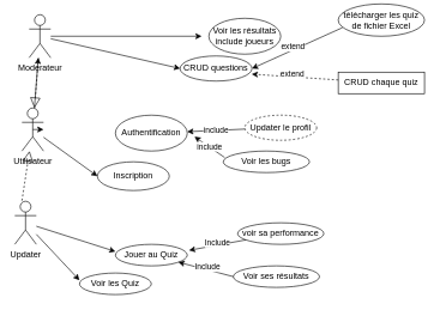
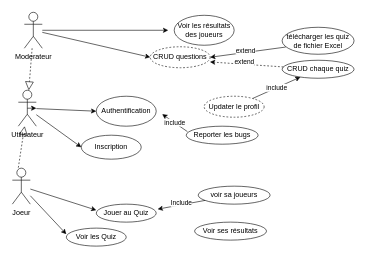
- <mxCell id="22" value="télécharger les quiz de fichier Excel" style="ellipse;whiteSpace=wrap;html=1;" parent="1" vertex="1"><mxGeometry x="470" y="5" width="120" height="45" as="geometry" /></mxCell>
+ <mxCell id="22" value="télécharger les quiz de fichier Excel" style="ellipse;whiteSpace=wrap;html=1;" parent="1" vertex="1"><mxGeometry x="470" y="45" width="120" height="45" as="geometry" /></mxCell>
- <mxCell id="16" value="Voir les résultats include joueurs" style="ellipse;whiteSpace=wrap;html=1;" parent="1" vertex="1"><mxGeometry x="290" y="25" width="100" height="50" as="geometry" /></mxCell>
+ <mxCell id="16" value="Voir les résultats des joueurs" style="ellipse;whiteSpace=wrap;html=1;" parent="1" vertex="1"><mxGeometry x="290" y="25" width="100" height="50" as="geometry" /></mxCell>
- <mxCell id="15" value="CRUD questions&lt;br&gt;" style="ellipse;whiteSpace=wrap;html=1;" parent="1" vertex="1"><mxGeometry x="250" y="77.5" width="100" height="35" as="geometry" /></mxCell>
+ <mxCell id="15" value="CRUD questions&lt;br&gt;" style="ellipse;whiteSpace=wrap;html=1;dashed=1;" parent="1" vertex="1"><mxGeometry x="250" y="77.5" width="100" height="35" as="geometry" /></mxCell>
- <mxCell id="33" value="CRUD chaque quiz" style="whiteSpace=wrap;html=1;rounded=0;" parent="1" vertex="1"><mxGeometry x="470" y="100" width="120" height="30" as="geometry" /></mxCell>
+ <mxCell id="33" value="CRUD chaque quiz" style="ellipse;whiteSpace=wrap;html=1;" parent="1" vertex="1"><mxGeometry x="470" y="100" width="120" height="30" as="geometry" /></mxCell>
- <mxCell id="2" style="edgeStyle=none;rounded=0;orthogonalLoop=1;jettySize=auto;html=1;" parent="1" source="4" target="7" edge="1"><mxGeometry relative="1" as="geometry" /></mxCell>
+ <mxCell id="2" style="edgeStyle=none;rounded=0;orthogonalLoop=1;jettySize=auto;html=1;entryX=0;entryY=0.5;entryDx=0;entryDy=0;" parent="1" source="4" target="11" edge="1"><mxGeometry relative="1" as="geometry" /></mxCell>
- <mxCell id="13" value="include" style="edgeStyle=none;rounded=0;orthogonalLoop=1;jettySize=auto;html=1;" parent="1" source="14" target="11" edge="1"><mxGeometry relative="1" as="geometry" /></mxCell>
+ <mxCell id="13" value="include" style="edgeStyle=none;rounded=0;orthogonalLoop=1;jettySize=auto;html=1;" parent="1" source="14" target="33" edge="1"><mxGeometry relative="1" as="geometry" /></mxCell>
- <mxCell id="31" value="Voir les bugs" style="ellipse;whiteSpace=wrap;html=1;" parent="1" vertex="1"><mxGeometry x="310" y="210" width="120" height="30" as="geometry" /></mxCell>
+ <mxCell id="31" value="Reporter les bugs" style="ellipse;whiteSpace=wrap;html=1;" parent="1" vertex="1"><mxGeometry x="310" y="210" width="120" height="30" as="geometry" /></mxCell>
- <mxCell id="25" value="voir sa performance" style="ellipse;whiteSpace=wrap;html=1;" parent="1" vertex="1"><mxGeometry x="330" y="310" width="120" height="30" as="geometry" /></mxCell>
+ <mxCell id="25" value="voir sa joueurs" style="ellipse;whiteSpace=wrap;html=1;" parent="1" vertex="1"><mxGeometry x="330" y="310" width="120" height="30" as="geometry" /></mxCell>
- <mxCell id="10" value="Updater&lt;br&gt;" style="shape=umlActor;verticalLabelPosition=bottom;verticalAlign=top;html=1;outlineConnect=0;" parent="1" vertex="1"><mxGeometry x="20" y="280" width="30" height="60" as="geometry" /></mxCell>
+ <mxCell id="10" value="Joeur&lt;br&gt;" style="shape=umlActor;verticalLabelPosition=bottom;verticalAlign=top;html=1;outlineConnect=0;" parent="1" vertex="1"><mxGeometry x="20" y="280" width="30" height="60" as="geometry" /></mxCell>
- <mxCell id="29" value="" style="endArrow=classic;html=1;rounded=0;exitX=0;exitY=0.5;exitDx=0;exitDy=0;" parent="1" source="28" target="12" edge="1"><mxGeometry width="50" height="50" relative="1" as="geometry"><mxPoint x="351" y="344" as="sourcePoint" /><mxPoint x="272" y="358" as="targetPoint" /></mxGeometry></mxCell>
- <mxCell id="30" value="Include" style="edgeLabel;html=1;align=center;verticalAlign=middle;resizable=0;points=[];" parent="29" vertex="1" connectable="0"><mxGeometry x="-0.005" y="-4" relative="1" as="geometry"><mxPoint as="offset" /></mxGeometry></mxCell>
